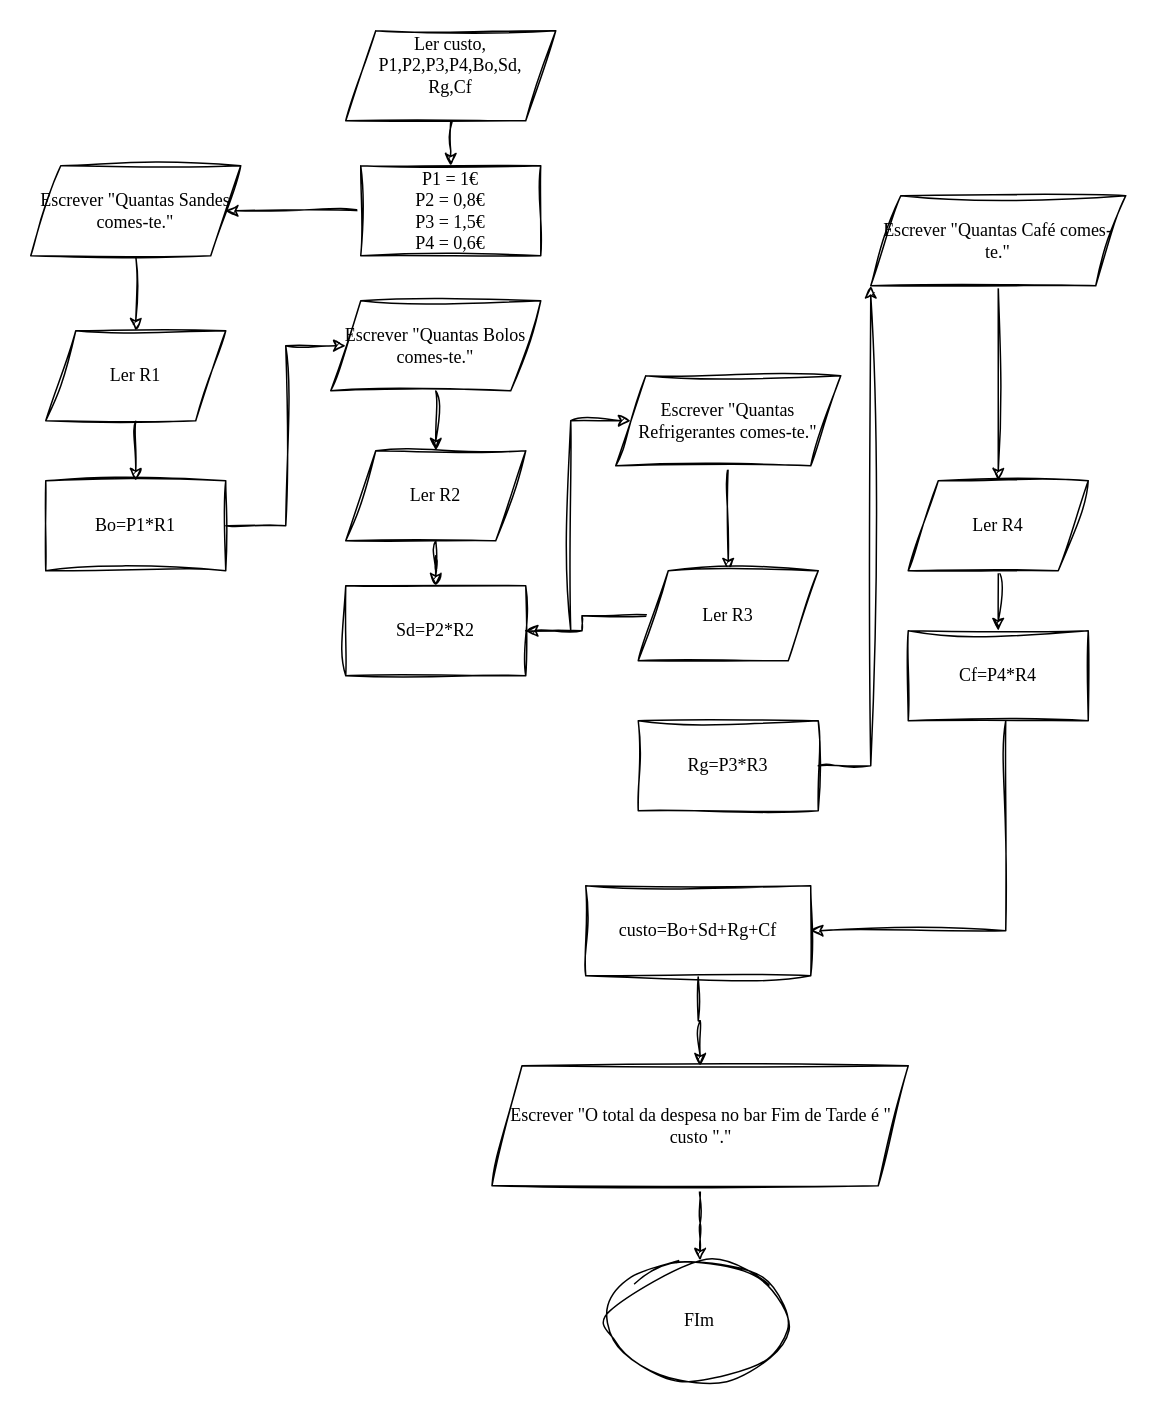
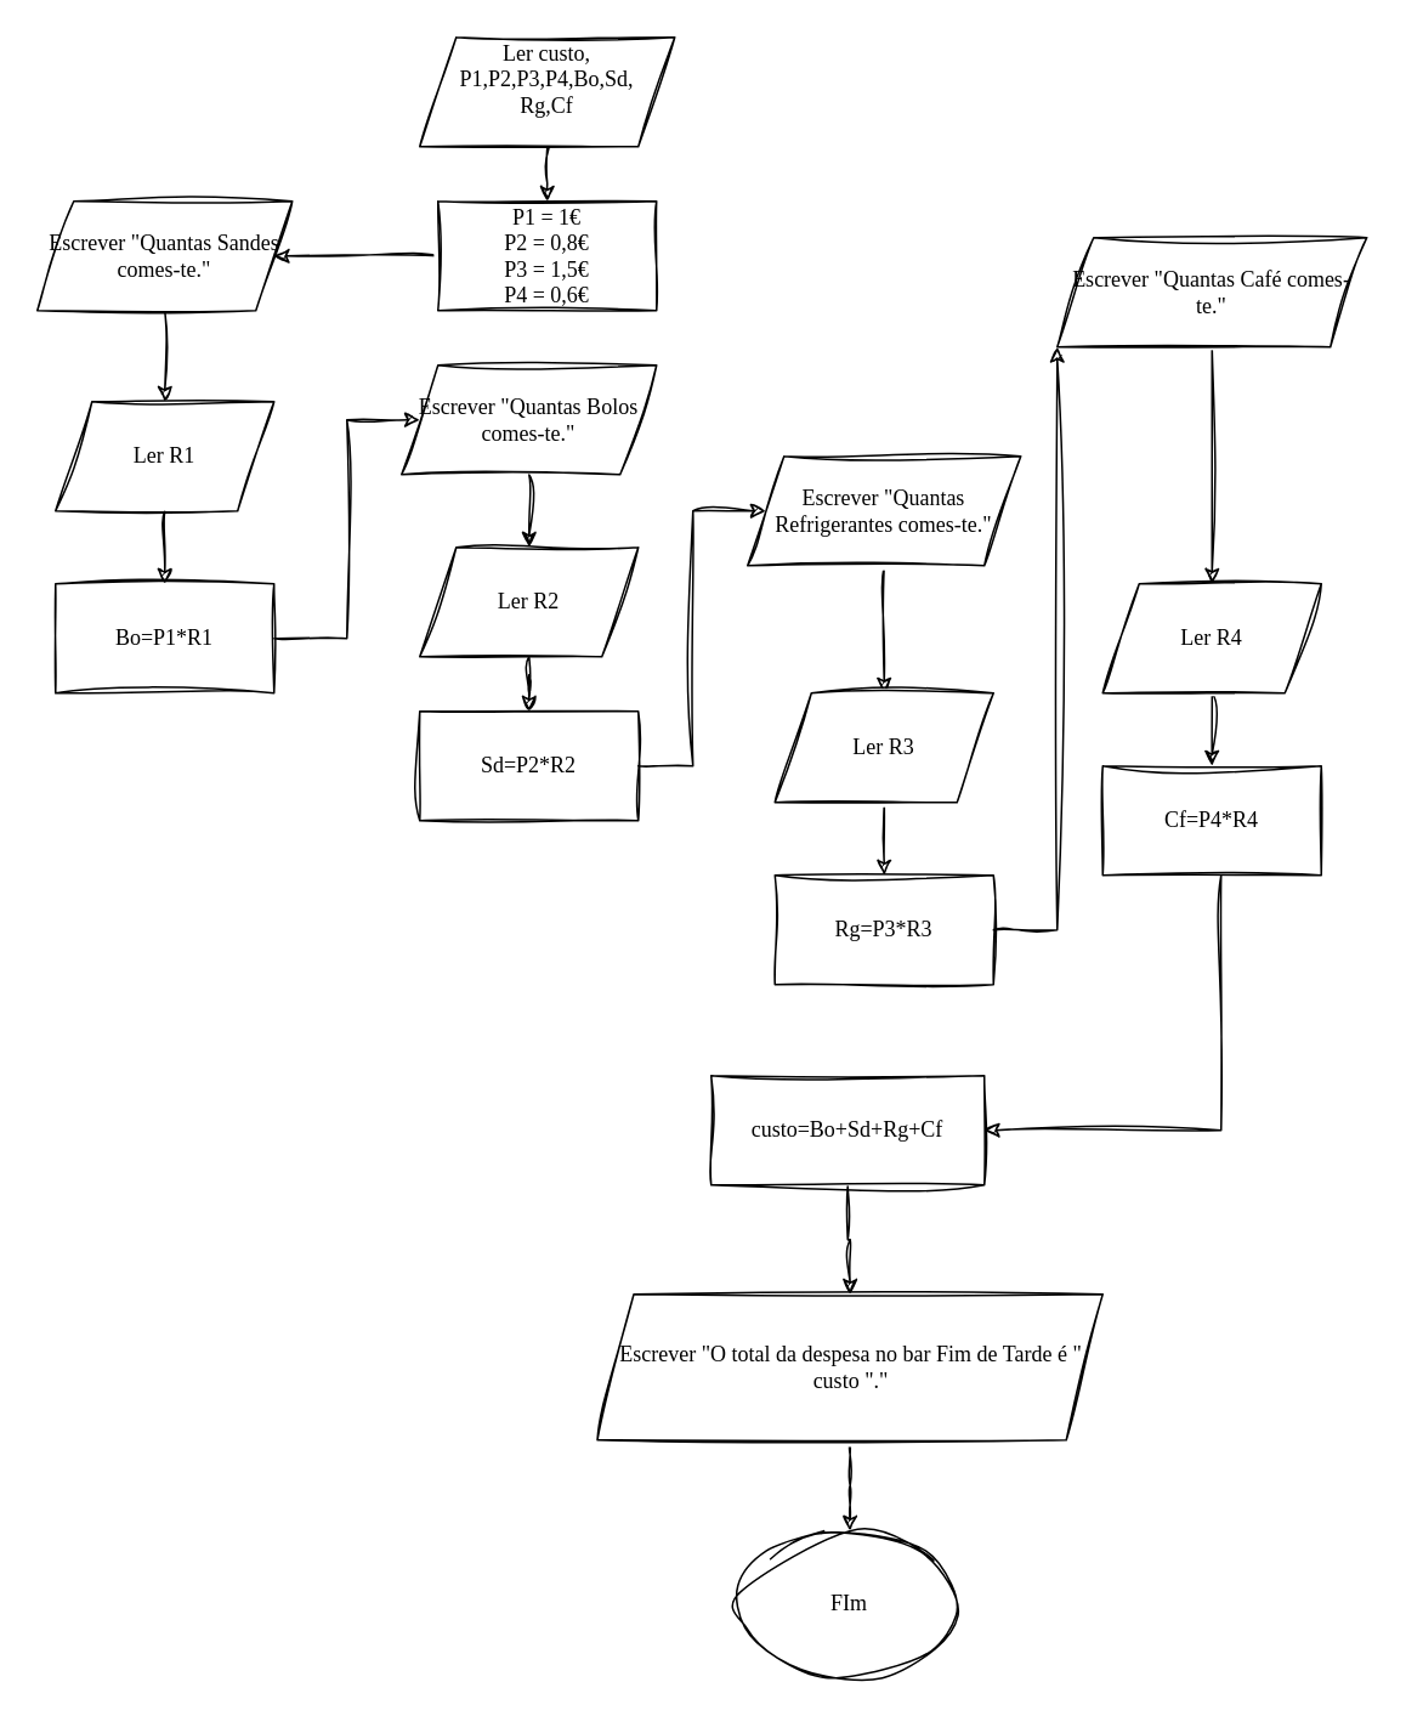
- <mxCell id="18" value="" style="edgeStyle=orthogonalEdgeStyle;rounded=0;sketch=1;hachureGap=4;jiggle=2;curveFitting=1;orthogonalLoop=1;jettySize=auto;html=1;fontFamily=Architects Daughter;fontSource=https%3A%2F%2Ffonts.googleapis.com%2Fcss%3Ffamily%3DArchitects%2BDaughter;" edge="1" parent="1" source="19" target="27"><mxGeometry relative="1" as="geometry" /></mxCell>
+ <mxCell id="18" value="" style="edgeStyle=orthogonalEdgeStyle;rounded=0;sketch=1;hachureGap=4;jiggle=2;curveFitting=1;orthogonalLoop=1;jettySize=auto;html=1;fontFamily=Architects Daughter;fontSource=https%3A%2F%2Ffonts.googleapis.com%2Fcss%3Ffamily%3DArchitects%2BDaughter;" edge="1" parent="1" source="19" target="29"><mxGeometry relative="1" as="geometry" /></mxCell>
